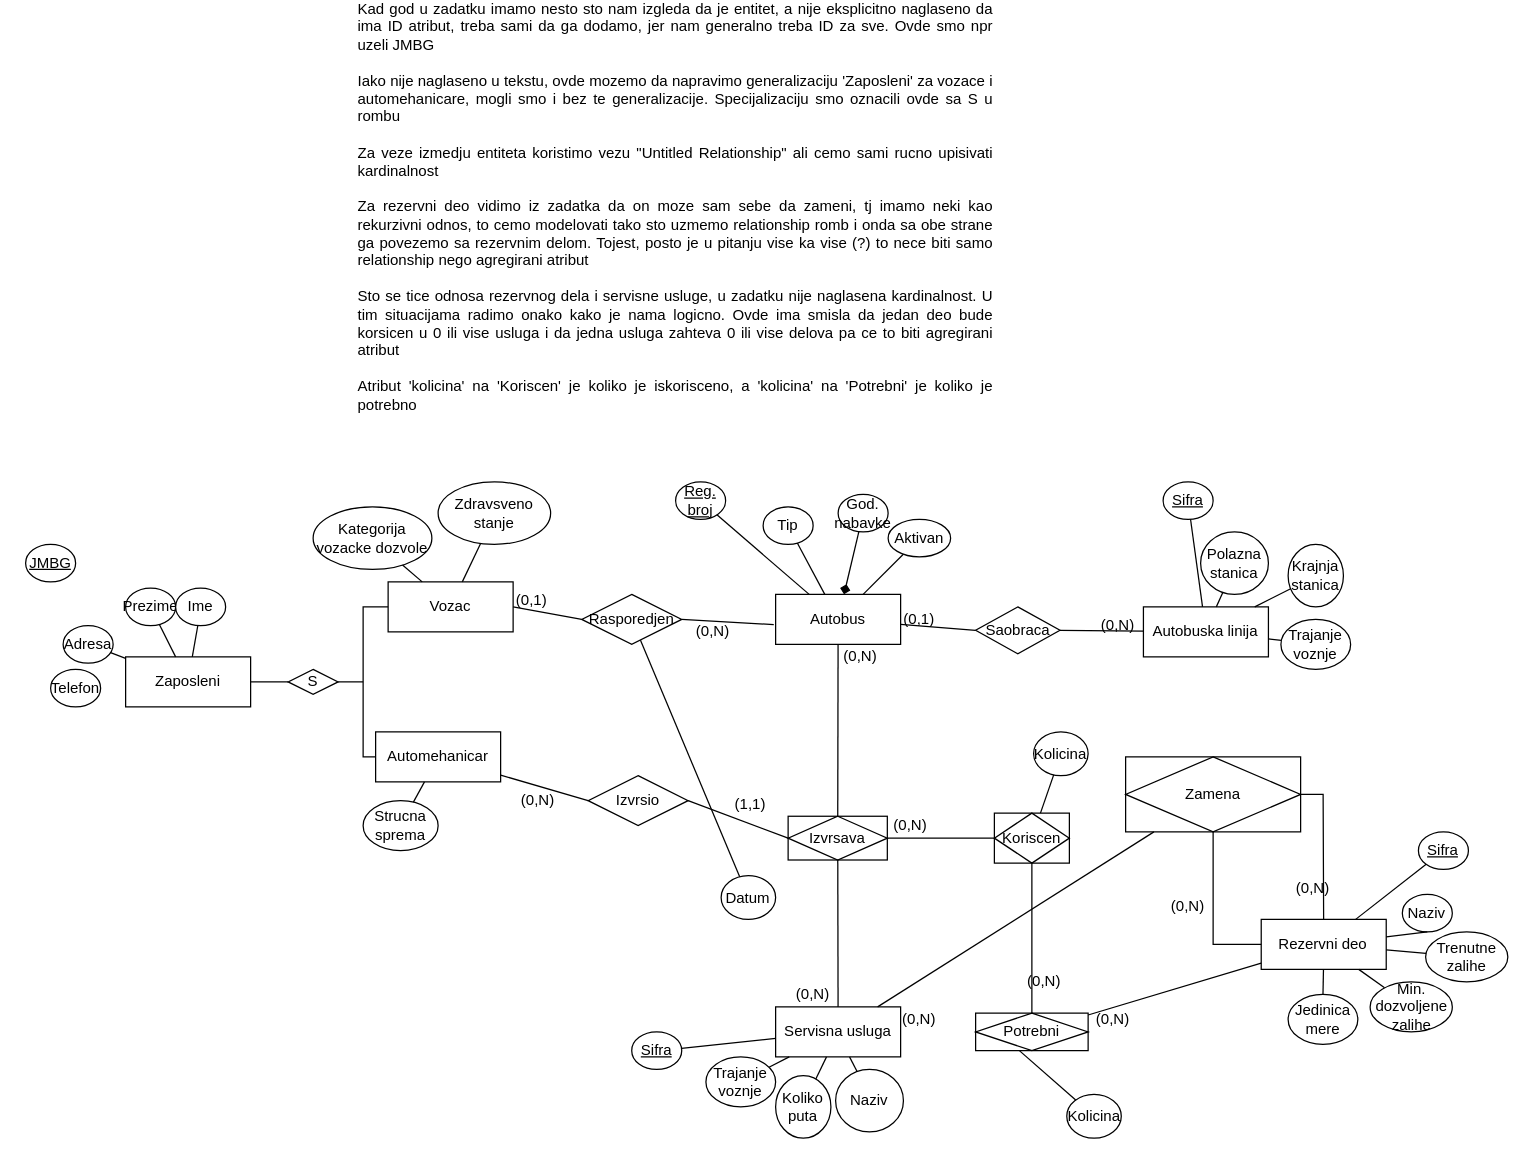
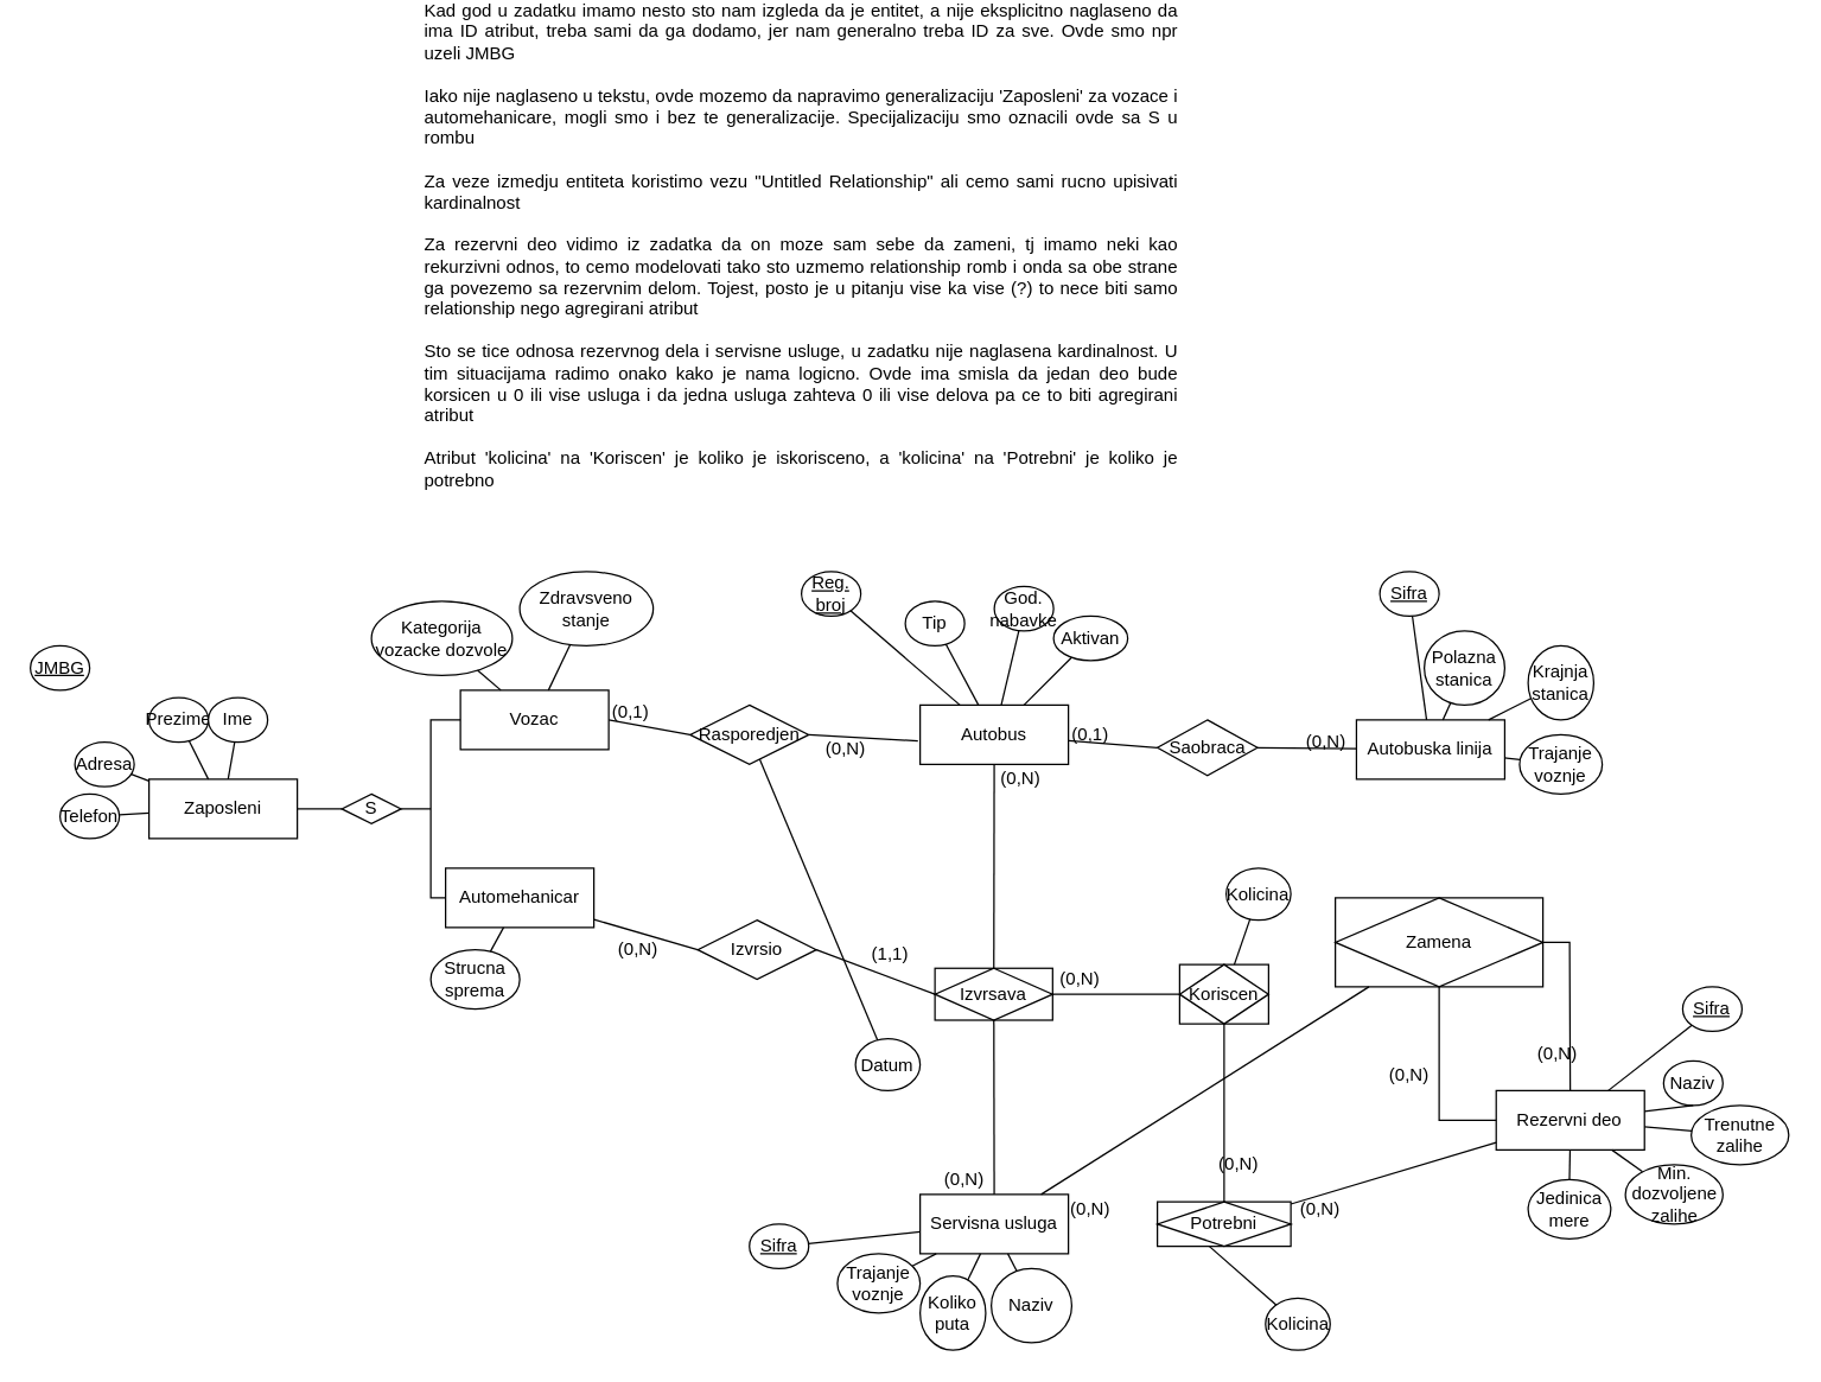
- <mxCell id="32" value="" style="endArrow=diamond;html=1;rounded=0;" parent="1" source="28" target="25" edge="1"><mxGeometry relative="1" as="geometry"><mxPoint x="830" y="210" as="sourcePoint" /><mxPoint x="990" y="210" as="targetPoint" /></mxGeometry></mxCell>
+ <mxCell id="32" value="" style="endArrow=none;html=1;rounded=0;" parent="1" source="28" target="25" edge="1"><mxGeometry relative="1" as="geometry"><mxPoint x="830" y="210" as="sourcePoint" /><mxPoint x="990" y="210" as="targetPoint" /></mxGeometry></mxCell>
+ <mxCell id="21" value="" style="endArrow=none;html=1;rounded=0;" parent="1" source="14" target="2" edge="1"><mxGeometry relative="1" as="geometry"><mxPoint x="330" y="280" as="sourcePoint" /><mxPoint x="490" y="280" as="targetPoint" /></mxGeometry></mxCell>
